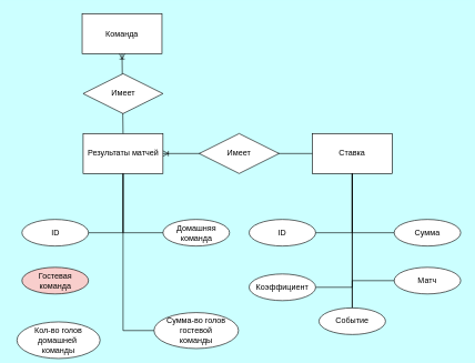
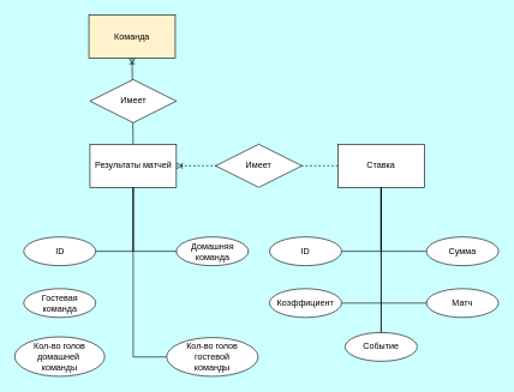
- <mxCell id="4" value="Команда" style="rounded=0;whiteSpace=wrap;html=1;" parent="1" vertex="1"><mxGeometry x="123" y="20" width="120" height="60" as="geometry" /></mxCell>
+ <mxCell id="4" value="Команда" style="rounded=0;whiteSpace=wrap;html=1;fillColor=#fff2cc;" parent="1" vertex="1"><mxGeometry x="123" y="20" width="120" height="60" as="geometry" /></mxCell>
- <mxCell id="25" value="" style="fontSize=12;html=1;endArrow=ERoneToMany;exitX=0;exitY=0.5;exitDx=0;exitDy=0;entryX=1;entryY=0.5;entryDx=0;entryDy=0;rounded=0;" edge="1" parent="1" source="3" target="2"><mxGeometry width="100" height="100" relative="1" as="geometry"><mxPoint x="195" y="210" as="sourcePoint" /><mxPoint x="193" y="90" as="targetPoint" /></mxGeometry></mxCell>
+ <mxCell id="25" value="" style="fontSize=12;html=1;endArrow=ERoneToMany;exitX=0;exitY=0.5;exitDx=0;exitDy=0;entryX=1;entryY=0.5;entryDx=0;entryDy=0;rounded=0;dashed=1;" edge="1" parent="1" source="3" target="2"><mxGeometry width="100" height="100" relative="1" as="geometry"><mxPoint x="195" y="210" as="sourcePoint" /><mxPoint x="193" y="90" as="targetPoint" /></mxGeometry></mxCell>
- <mxCell id="15" value="&lt;font style=&quot;color: rgb(0, 0, 0);&quot;&gt;Гостевая&lt;/font&gt;&lt;div&gt;&lt;font style=&quot;color: rgb(0, 0, 0);&quot;&gt;команда&lt;/font&gt;&lt;/div&gt;" style="ellipse;whiteSpace=wrap;html=1;align=center;fillColor=#f8cecc;" parent="1" vertex="1"><mxGeometry x="32.5" y="401" width="100" height="40" as="geometry" /></mxCell>
+ <mxCell id="15" value="&lt;font style=&quot;color: rgb(0, 0, 0);&quot;&gt;Гостевая&lt;/font&gt;&lt;div&gt;&lt;font style=&quot;color: rgb(0, 0, 0);&quot;&gt;команда&lt;/font&gt;&lt;/div&gt;" style="ellipse;whiteSpace=wrap;html=1;align=center;" parent="1" vertex="1"><mxGeometry x="32.5" y="401" width="100" height="40" as="geometry" /></mxCell>
- <mxCell id="9" value="Коэффициент" style="ellipse;whiteSpace=wrap;html=1;align=center;" parent="1" vertex="1"><mxGeometry x="374" y="411" width="100" height="40" as="geometry" /></mxCell>
+ <mxCell id="9" value="Коэффициент" style="ellipse;whiteSpace=wrap;html=1;align=center;" parent="1" vertex="1"><mxGeometry x="374" y="401" width="100" height="40" as="geometry" /></mxCell>
- <mxCell id="20" value="Сумма-во голов&lt;div&gt;гостевой&lt;/div&gt;&lt;div&gt;команды&lt;/div&gt;" style="ellipse;whiteSpace=wrap;html=1;align=center;" vertex="1" parent="1"><mxGeometry x="231" y="469" width="127" height="54" as="geometry" /></mxCell>
+ <mxCell id="20" value="Кол-во голов&lt;div&gt;гостевой&lt;/div&gt;&lt;div&gt;команды&lt;/div&gt;" style="ellipse;whiteSpace=wrap;html=1;align=center;" vertex="1" parent="1"><mxGeometry x="231" y="469" width="127" height="54" as="geometry" /></mxCell>
- <mxCell id="19" value="Кол-во голов домашней&amp;nbsp;&lt;div&gt;команды&lt;/div&gt;" style="ellipse;whiteSpace=wrap;html=1;align=center;" parent="1" vertex="1"><mxGeometry x="25" y="483" width="125" height="55" as="geometry" /></mxCell>
+ <mxCell id="19" value="Кол-во голов домашней&amp;nbsp;&lt;div&gt;команды&lt;/div&gt;" style="ellipse;whiteSpace=wrap;html=1;align=center;" parent="1" vertex="1"><mxGeometry x="20" y="468" width="125" height="55" as="geometry" /></mxCell>
